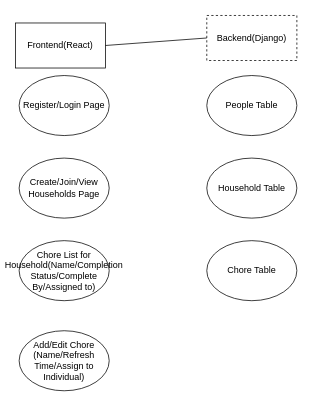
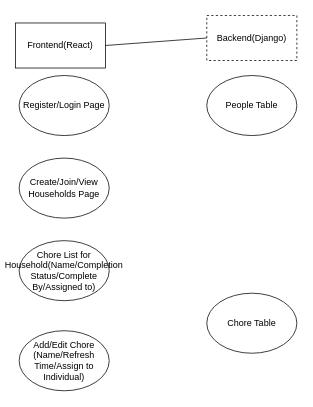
- <mxCell id="10" value="Household Table" style="ellipse;whiteSpace=wrap;html=1;" vertex="1" parent="1"><mxGeometry x="275" y="210" width="120" height="80" as="geometry" /></mxCell>
- <mxCell id="9" value="Chore Table" style="ellipse;whiteSpace=wrap;html=1;" vertex="1" parent="1"><mxGeometry x="275" y="320" width="120" height="80" as="geometry" /></mxCell>
+ <mxCell id="9" value="Chore Table" style="ellipse;whiteSpace=wrap;html=1;" vertex="1" parent="1"><mxGeometry x="275" y="390" width="120" height="80" as="geometry" /></mxCell>
